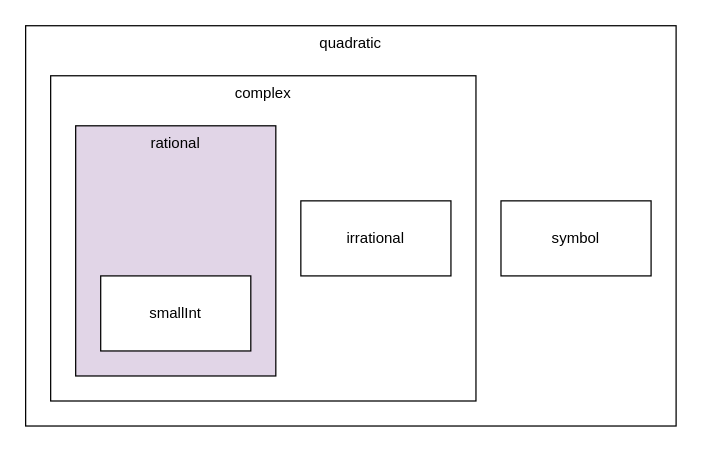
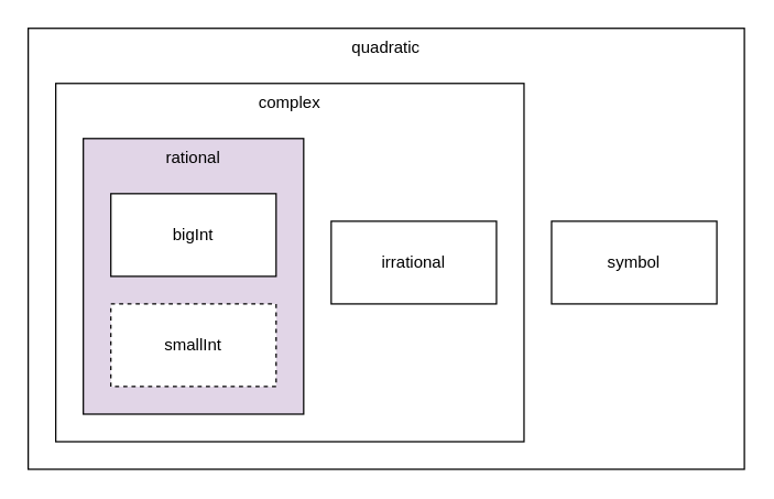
+ <mxCell id="6" value="bigInt" style="rounded=0;whiteSpace=wrap;html=1;" vertex="1" parent="1"><mxGeometry x="80" y="140" width="120" height="60" as="geometry" /></mxCell>
- <mxCell id="7" value="smallInt" style="rounded=0;whiteSpace=wrap;html=1;" vertex="1" parent="1"><mxGeometry x="80" y="220" width="120" height="60" as="geometry" /></mxCell>
+ <mxCell id="7" value="smallInt" style="rounded=0;whiteSpace=wrap;html=1;dashed=1;" vertex="1" parent="1"><mxGeometry x="80" y="220" width="120" height="60" as="geometry" /></mxCell>
